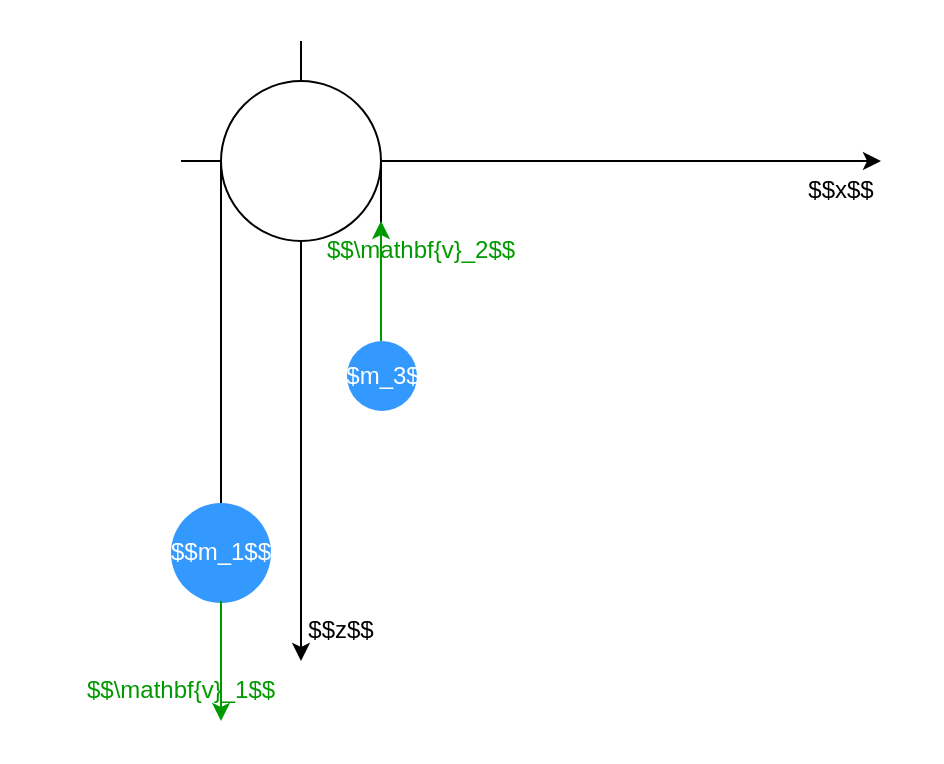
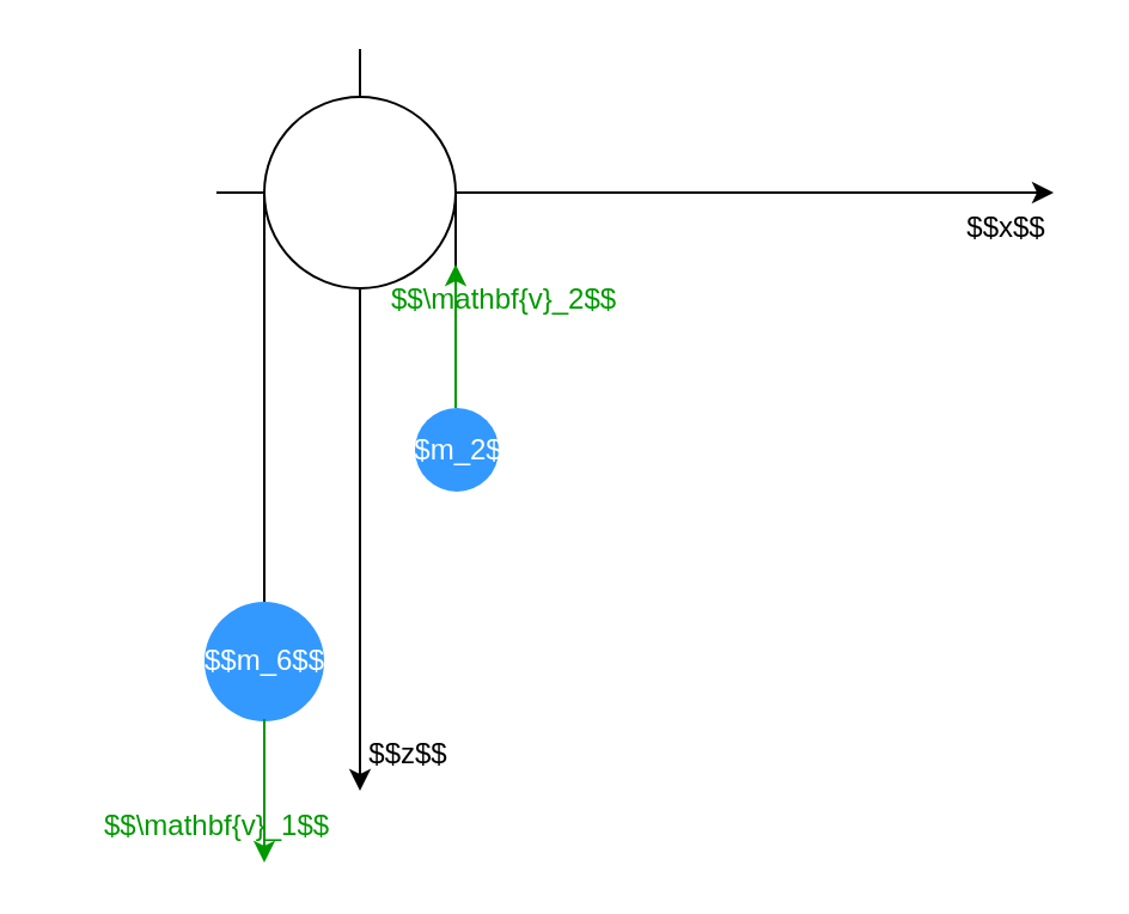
- <mxCell id="10" value="$$m_3$$" style="text;html=1;align=center;verticalAlign=middle;resizable=0;points=[];autosize=1;strokeColor=none;fillColor=none;fontColor=#FFFFFF;" parent="1" vertex="1"><mxGeometry x="150.5" y="172.5" width="80" height="30" as="geometry" /></mxCell>
+ <mxCell id="10" value="$$m_2$$" style="text;html=1;align=center;verticalAlign=middle;resizable=0;points=[];autosize=1;strokeColor=none;fillColor=none;fontColor=#FFFFFF;" parent="1" vertex="1"><mxGeometry x="150.5" y="172.5" width="80" height="30" as="geometry" /></mxCell>
- <mxCell id="9" value="$$m_1$$" style="text;html=1;align=center;verticalAlign=middle;resizable=0;points=[];autosize=1;strokeColor=none;fillColor=none;fontColor=#FFFFFF;" parent="1" vertex="1"><mxGeometry x="70" y="261" width="80" height="30" as="geometry" /></mxCell>
+ <mxCell id="9" value="$$m_6$$" style="text;html=1;align=center;verticalAlign=middle;resizable=0;points=[];autosize=1;strokeColor=none;fillColor=none;fontColor=#FFFFFF;" parent="1" vertex="1"><mxGeometry x="70" y="261" width="80" height="30" as="geometry" /></mxCell>
